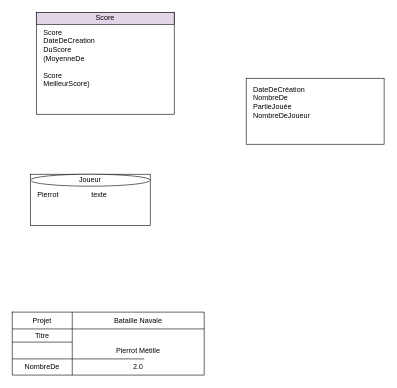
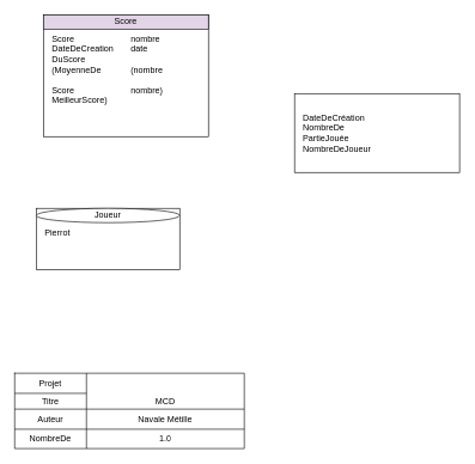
+ <mxCell id="24" value="nombre&lt;br&gt;date&lt;br&gt;&lt;br&gt;(nombre&lt;br&gt;&lt;br&gt;nombre)" style="text;html=1;strokeColor=none;fillColor=none;align=left;verticalAlign=top;whiteSpace=wrap;" parent="1" vertex="1"><mxGeometry x="180" y="40" width="109" height="150" as="geometry" /></mxCell>
- <mxCell id="20" value="DateDeCréation&lt;br&gt;NombreDe&lt;br&gt;PartieJouée&lt;br&gt;NombreDeJoueur&lt;br&gt;" style="text;html=1;strokeColor=none;fillColor=none;align=left;verticalAlign=top;whiteSpace=wrap;" parent="1" vertex="1"><mxGeometry x="420" y="135" width="90" height="90" as="geometry" /></mxCell>
+ <mxCell id="20" value="DateDeCréation&lt;br&gt;NombreDe&lt;br&gt;PartieJouée&lt;br&gt;NombreDeJoueur&lt;br&gt;" style="text;html=1;strokeColor=none;fillColor=none;align=left;verticalAlign=top;whiteSpace=wrap;" parent="1" vertex="1"><mxGeometry x="420" y="150" width="90" height="90" as="geometry" /></mxCell>
- <mxCell id="5" value="texte" style="text;html=1;strokeColor=none;fillColor=none;align=left;verticalAlign=top;whiteSpace=wrap;" parent="1" vertex="1"><mxGeometry x="150" y="310" width="99" height="65.42" as="geometry" /></mxCell>
- <mxCell id="9" value="Bataille Navale" style="shape=partialRectangle;html=1;whiteSpace=wrap;connectable=0;overflow=hidden;fillColor=none;top=0;left=0;bottom=0;right=0;" parent="7" vertex="1"><mxGeometry x="100" width="220" height="28" as="geometry" /></mxCell>
+ <mxCell id="12" value="MCD" style="shape=partialRectangle;html=1;whiteSpace=wrap;connectable=0;overflow=hidden;fillColor=none;top=0;left=0;bottom=0;right=0;" parent="10" vertex="1"><mxGeometry x="100" width="220" height="22" as="geometry" /></mxCell>
+ <mxCell id="14" value="Auteur" style="shape=partialRectangle;html=1;whiteSpace=wrap;connectable=0;overflow=hidden;fillColor=none;top=0;left=0;bottom=0;right=0;" parent="13" vertex="1"><mxGeometry width="100" height="28" as="geometry" /></mxCell>
- <mxCell id="15" value="Pierrot Métille" style="shape=partialRectangle;html=1;whiteSpace=wrap;connectable=0;overflow=hidden;fillColor=none;top=0;left=0;bottom=0;right=0;" parent="13" vertex="1"><mxGeometry x="100" width="220" height="28" as="geometry" /></mxCell>
+ <mxCell id="15" value="Navale Métille" style="shape=partialRectangle;html=1;whiteSpace=wrap;connectable=0;overflow=hidden;fillColor=none;top=0;left=0;bottom=0;right=0;" parent="13" vertex="1"><mxGeometry x="100" width="220" height="28" as="geometry" /></mxCell>
- <mxCell id="18" value="2.0" style="shape=partialRectangle;html=1;whiteSpace=wrap;connectable=0;overflow=hidden;fillColor=none;top=0;left=0;bottom=0;right=0;" parent="16" vertex="1"><mxGeometry x="100" width="220" height="27" as="geometry" /></mxCell>
+ <mxCell id="18" value="1.0" style="shape=partialRectangle;html=1;whiteSpace=wrap;connectable=0;overflow=hidden;fillColor=none;top=0;left=0;bottom=0;right=0;" parent="16" vertex="1"><mxGeometry x="100" width="220" height="27" as="geometry" /></mxCell>
